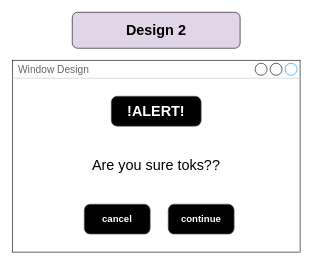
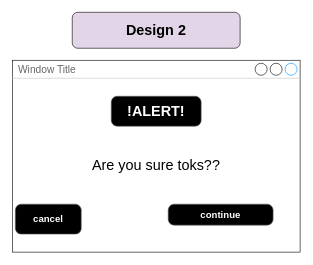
- <mxCell id="2" value="Window Design" style="strokeWidth=1;shadow=0;dashed=0;align=center;html=1;shape=mxgraph.mockup.containers.window;align=left;verticalAlign=top;spacingLeft=8;strokeColor2=#008cff;strokeColor3=#c4c4c4;fontColor=#666666;mainText=;fontSize=17;labelBackgroundColor=none;" parent="1" vertex="1"><mxGeometry y="100" width="480" height="320" as="geometry" x="20" /></mxCell>
+ <mxCell id="2" value="Window Title" style="strokeWidth=1;shadow=0;dashed=0;align=center;html=1;shape=mxgraph.mockup.containers.window;align=left;verticalAlign=top;spacingLeft=8;strokeColor2=#008cff;strokeColor3=#c4c4c4;fontColor=#666666;mainText=;fontSize=17;labelBackgroundColor=none;" parent="1" vertex="1"><mxGeometry y="100" width="480" height="320" as="geometry" x="20" /></mxCell>
- <mxCell id="5" value="&lt;font size=&quot;3&quot;&gt;cancel&lt;/font&gt;" style="strokeWidth=1;shadow=0;dashed=0;align=center;html=1;shape=mxgraph.mockup.buttons.button;strokeColor=#666666;fontColor=#ffffff;mainText=;buttonStyle=round;fontSize=17;fontStyle=1;fillColor=#000000;whiteSpace=wrap;" parent="1" vertex="1"><mxGeometry x="140" y="340" width="110" height="50" as="geometry" /></mxCell>
+ <mxCell id="5" value="&lt;font size=&quot;3&quot;&gt;cancel&lt;/font&gt;" style="strokeWidth=1;shadow=0;dashed=0;align=center;html=1;shape=mxgraph.mockup.buttons.button;strokeColor=#666666;fontColor=#ffffff;mainText=;buttonStyle=round;fontSize=17;fontStyle=1;fillColor=#000000;whiteSpace=wrap;" parent="1" vertex="1"><mxGeometry x="25" y="340" width="110" height="50" as="geometry" /></mxCell>
- <mxCell id="6" value="&lt;font size=&quot;3&quot;&gt;continue&lt;/font&gt;" style="strokeWidth=1;shadow=0;dashed=0;align=center;html=1;shape=mxgraph.mockup.buttons.button;strokeColor=#666666;fontColor=#ffffff;mainText=;buttonStyle=round;fontSize=17;fontStyle=1;fillColor=#000000;whiteSpace=wrap;" parent="1" vertex="1"><mxGeometry x="280" y="340" width="110" height="50" as="geometry" /></mxCell>
+ <mxCell id="6" value="&lt;font size=&quot;3&quot;&gt;continue&lt;/font&gt;" style="strokeWidth=1;shadow=0;dashed=0;align=center;html=1;shape=mxgraph.mockup.buttons.button;strokeColor=#666666;fontColor=#ffffff;mainText=;buttonStyle=round;fontSize=17;fontStyle=1;fillColor=#000000;whiteSpace=wrap;" parent="1" vertex="1"><mxGeometry x="280" y="340" width="175" height="35" as="geometry" /></mxCell>
